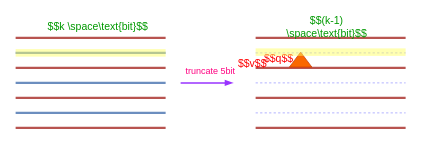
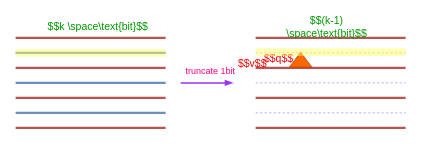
- <mxCell id="20" value="&lt;font style=&quot;color: rgb(255, 0, 128);&quot;&gt;truncate 5bit&lt;/font&gt;" style="text;html=1;align=center;verticalAlign=middle;whiteSpace=wrap;rounded=0;" parent="1" vertex="1"><mxGeometry x="240" y="80" width="80" height="30" as="geometry" /></mxCell>
+ <mxCell id="20" value="&lt;font style=&quot;color: rgb(255, 0, 128);&quot;&gt;truncate 1bit&lt;/font&gt;" style="text;html=1;align=center;verticalAlign=middle;whiteSpace=wrap;rounded=0;" parent="1" vertex="1"><mxGeometry x="240" y="80" width="80" height="30" as="geometry" /></mxCell>
